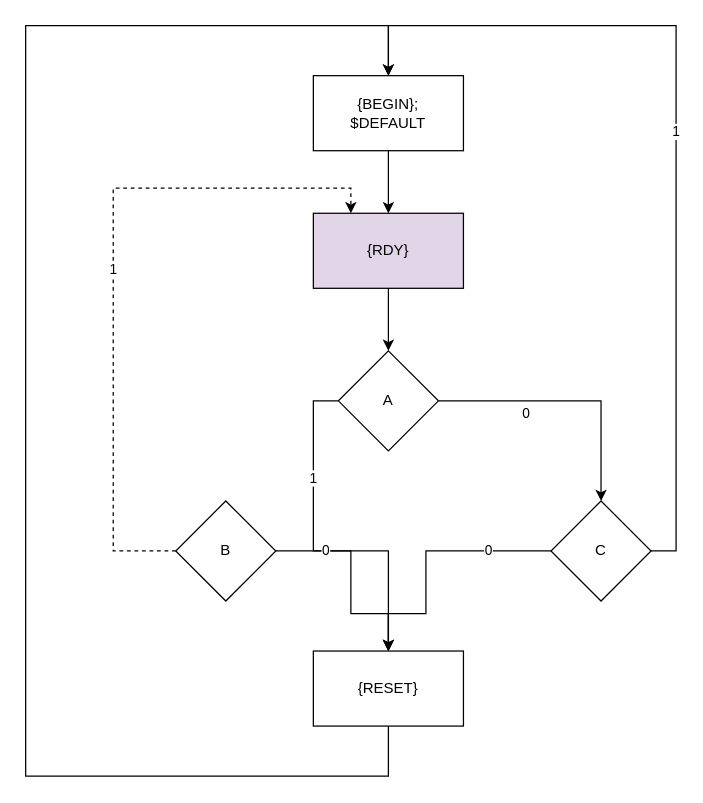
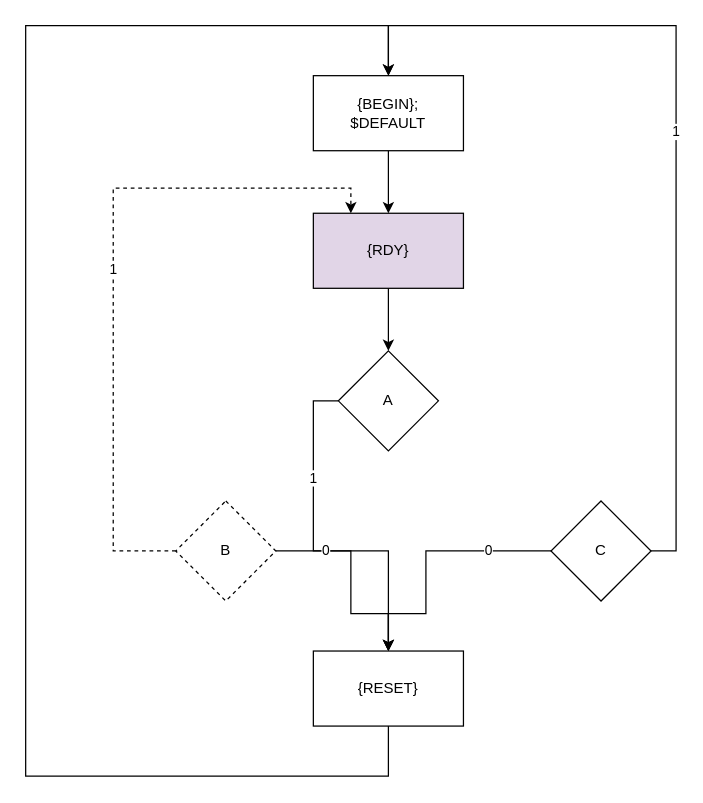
- <mxCell id="5" value="0" style="edgeStyle=orthogonalEdgeStyle;rounded=0;orthogonalLoop=1;jettySize=auto;html=1;exitX=1;exitY=0.5;exitDx=0;exitDy=0;entryX=0.5;entryY=0;entryDx=0;entryDy=0;" parent="1" source="6" target="14" edge="1"><mxGeometry x="-0.333" y="-10" relative="1" as="geometry"><mxPoint as="offset" /></mxGeometry></mxCell>
- <mxCell id="11" value="B" style="rhombus;whiteSpace=wrap;html=1;" parent="1" vertex="1"><mxGeometry x="140" y="400" width="80" height="80" as="geometry" /></mxCell>
+ <mxCell id="11" value="B" style="rhombus;whiteSpace=wrap;html=1;dashed=1;" parent="1" vertex="1"><mxGeometry x="140" y="400" width="80" height="80" as="geometry" /></mxCell>
